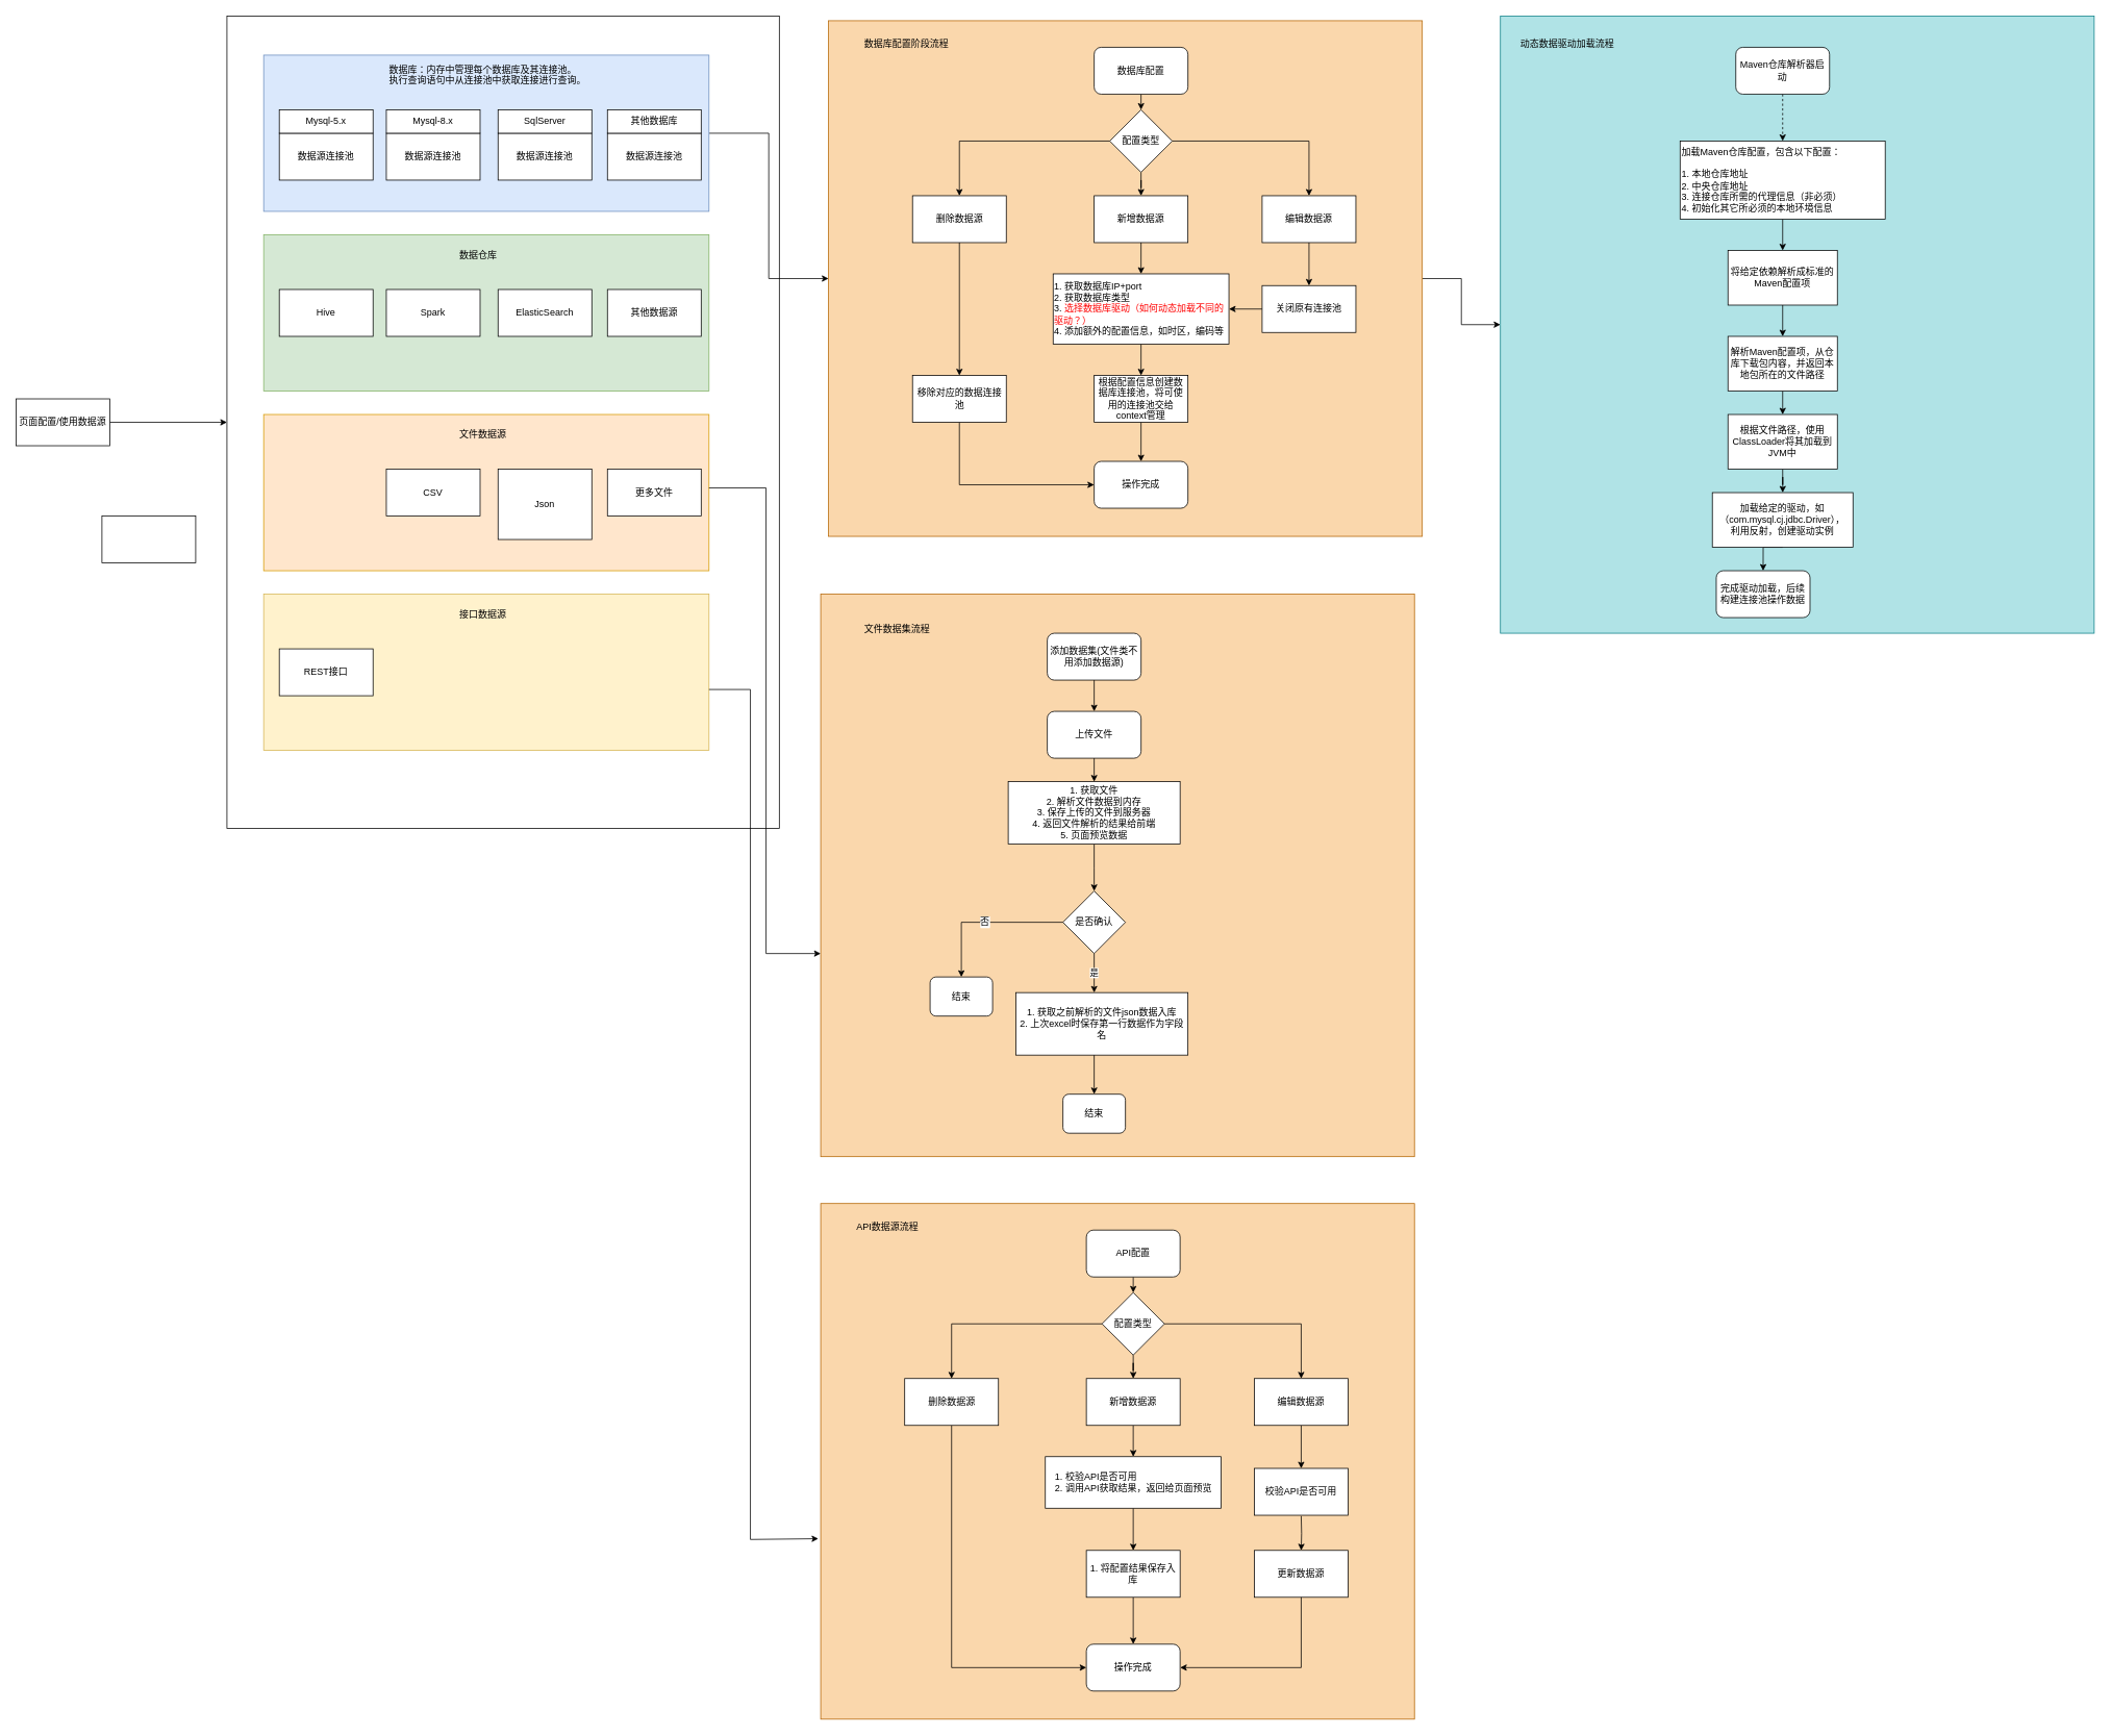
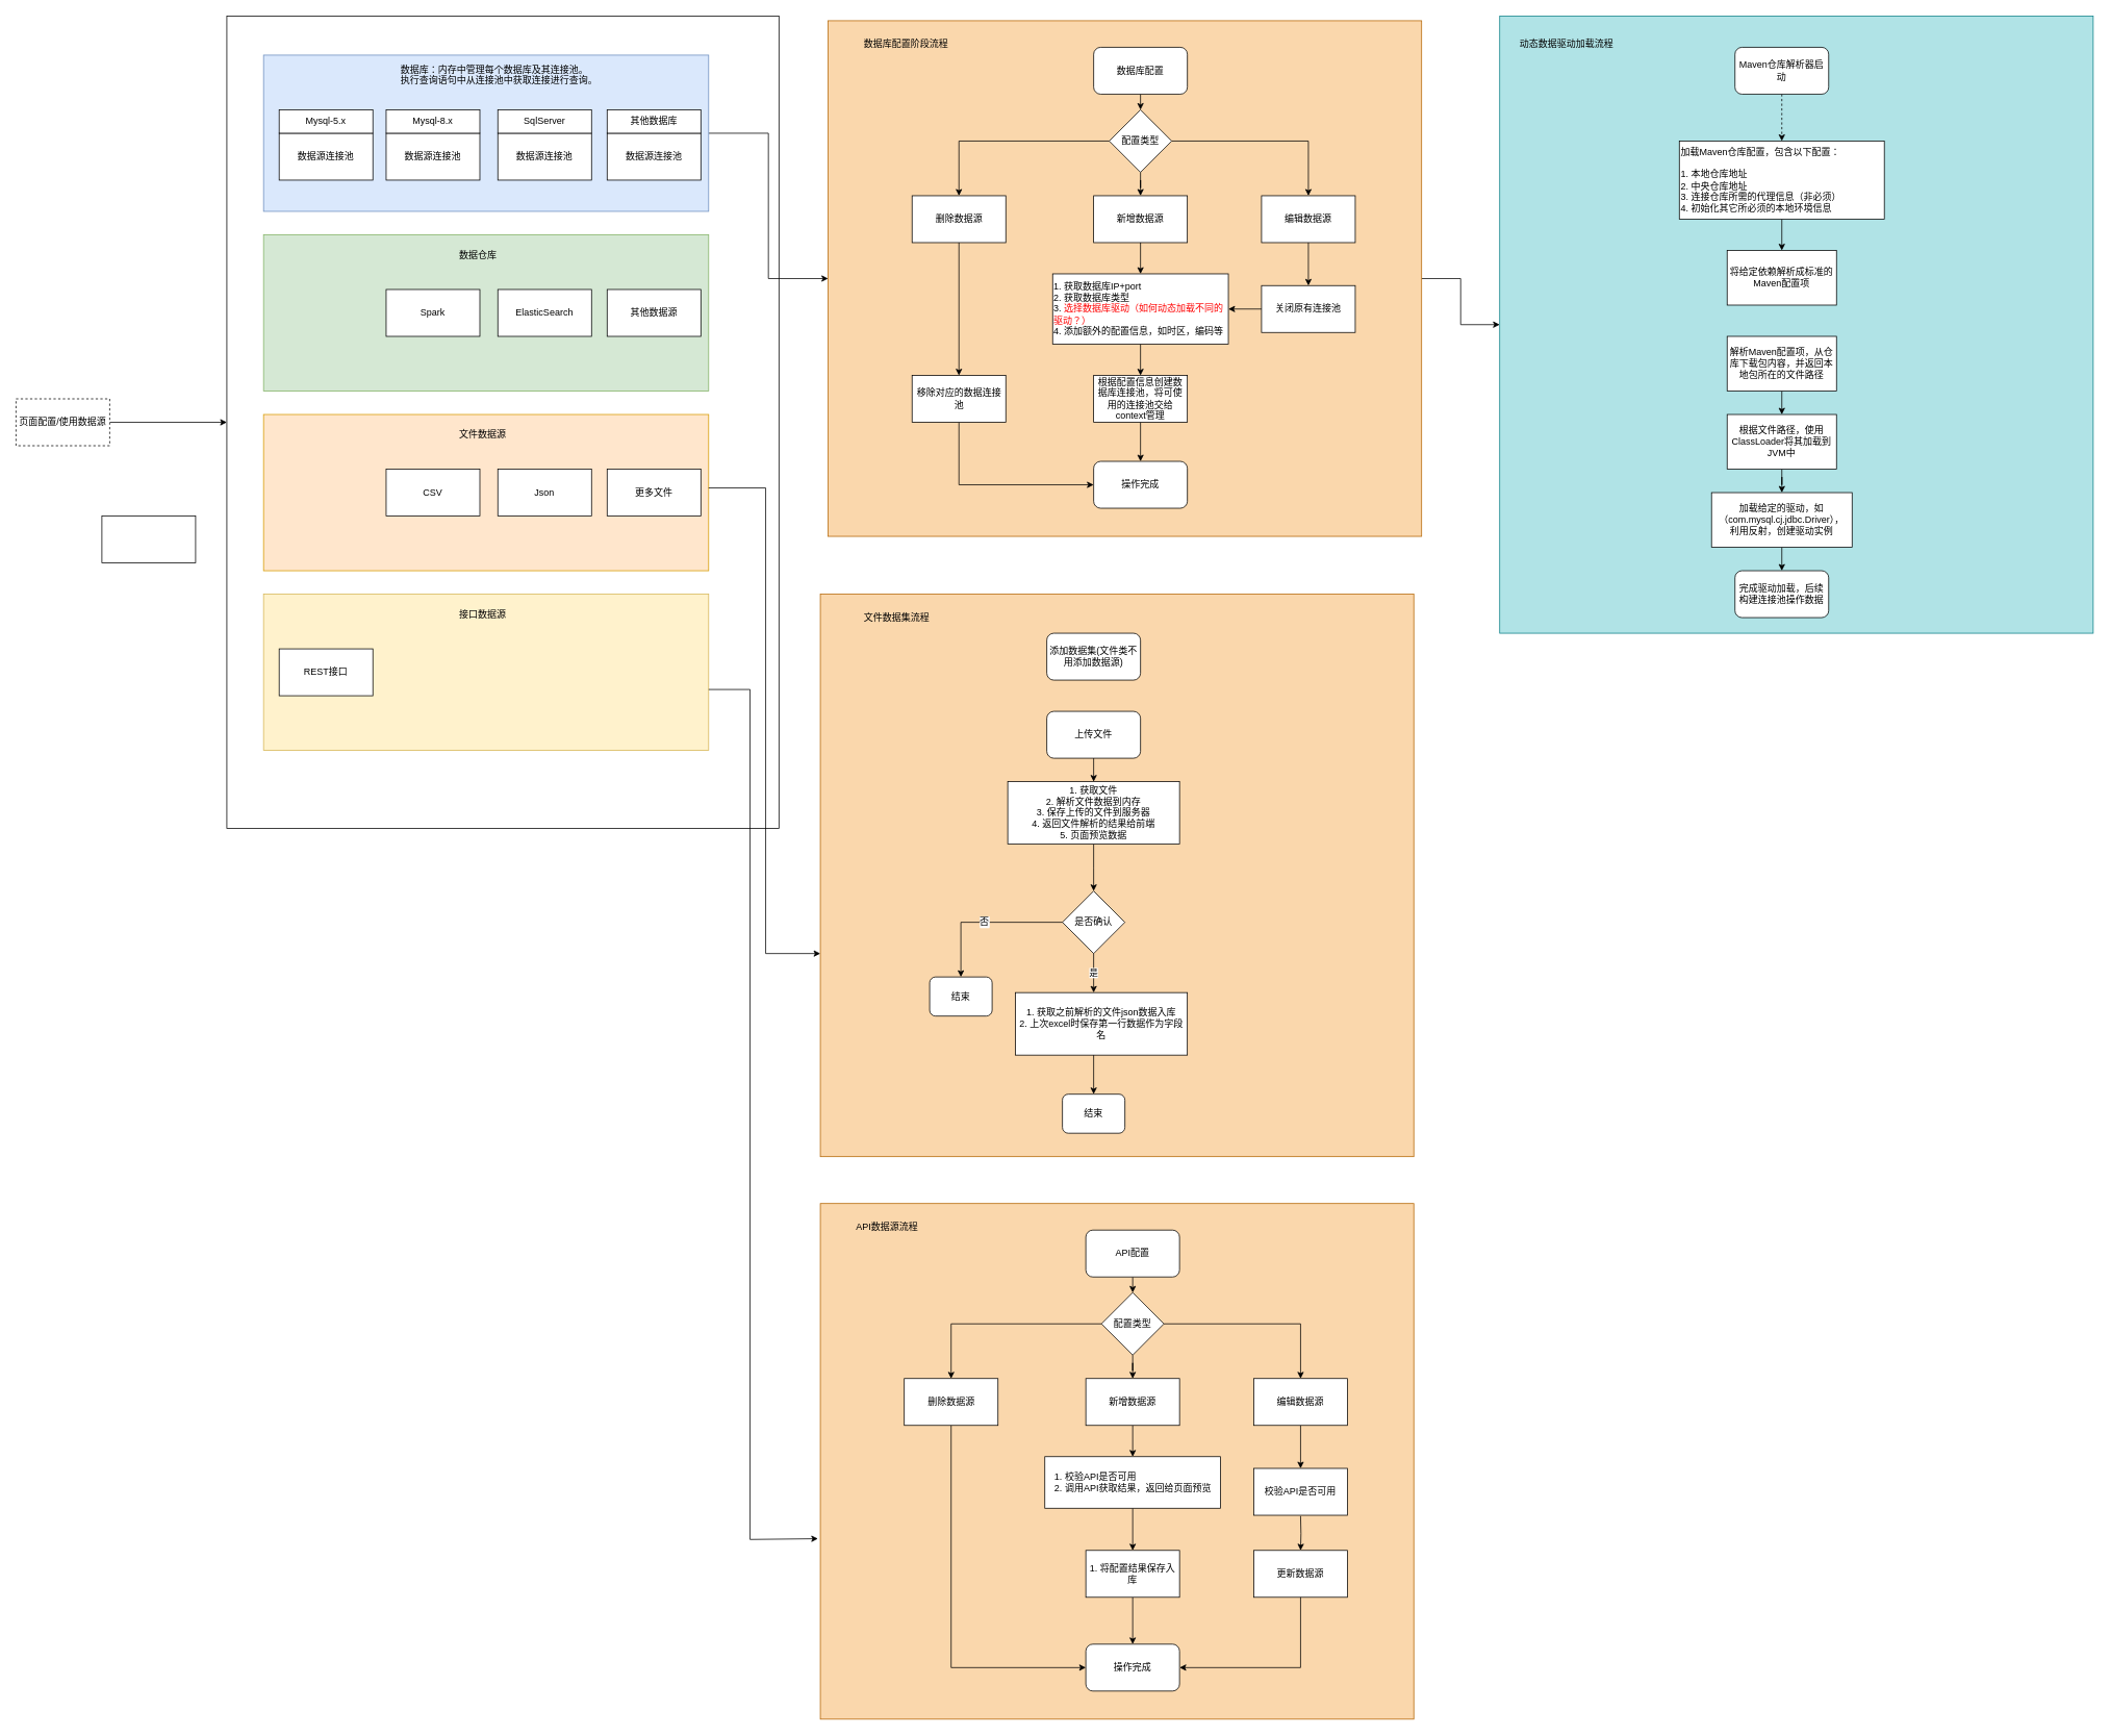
- <mxCell id="20" value="数据库：内存中管理每个数据库及其连接池。&#10;执行查询语句中从连接池中获取连接进行查询。" style="text;strokeColor=none;fillColor=none;align=left;verticalAlign=middle;spacingLeft=4;spacingRight=4;overflow=hidden;points=[[0,0.5],[1,0.5]];portConstraint=eastwest;rotatable=0;" parent="1" vertex="1"><mxGeometry x="492" y="80" width="265" height="30" as="geometry" /></mxCell>
+ <mxCell id="20" value="数据库：内存中管理每个数据库及其连接池。&#10;执行查询语句中从连接池中获取连接进行查询。" style="text;strokeColor=none;fillColor=none;align=left;verticalAlign=middle;spacingLeft=4;spacingRight=4;overflow=hidden;points=[[0,0.5],[1,0.5]];portConstraint=eastwest;rotatable=0;" parent="1" vertex="1"><mxGeometry x="507" y="80" width="265" height="30" as="geometry" /></mxCell>
- <mxCell id="23" value="Hive" style="rounded=0;whiteSpace=wrap;html=1;" parent="1" vertex="1"><mxGeometry x="357" y="370" width="120" height="60" as="geometry" /></mxCell>
- <mxCell id="63" style="edgeStyle=orthogonalEdgeStyle;rounded=0;orthogonalLoop=1;jettySize=auto;html=1;exitX=0.5;exitY=1;exitDx=0;exitDy=0;entryX=0.5;entryY=0;entryDx=0;entryDy=0;fontColor=#000000;" parent="1" source="64" target="66" edge="1"><mxGeometry relative="1" as="geometry" /></mxCell>
- <mxCell id="5" value="页面配置/使用数据源" style="rounded=0;whiteSpace=wrap;html=1;" parent="1" vertex="1"><mxGeometry x="20" y="510" width="120" height="60" as="geometry" /></mxCell>
+ <mxCell id="5" value="页面配置/使用数据源" style="rounded=0;whiteSpace=wrap;html=1;dashed=1;" parent="1" vertex="1"><mxGeometry x="20" y="510" width="120" height="60" as="geometry" /></mxCell>
- <mxCell id="30" value="Json" style="rounded=0;whiteSpace=wrap;html=1;" parent="1" vertex="1"><mxGeometry x="637" y="600" width="120" height="90" as="geometry" /></mxCell>
+ <mxCell id="30" value="Json" style="rounded=0;whiteSpace=wrap;html=1;" parent="1" vertex="1"><mxGeometry x="637" y="600" width="120" height="60" as="geometry" /></mxCell>
- <mxCell id="71" value="完成驱动加载，后续构建连接池操作数据" style="rounded=1;whiteSpace=wrap;html=1;" parent="1" vertex="1"><mxGeometry x="2196.25" y="730" width="120" height="60" as="geometry" /></mxCell>
+ <mxCell id="71" value="完成驱动加载，后续构建连接池操作数据" style="rounded=1;whiteSpace=wrap;html=1;" parent="1" vertex="1"><mxGeometry x="2221.25" y="730" width="120" height="60" as="geometry" /></mxCell>
- <mxCell id="75" value="文件数据集流程" style="text;strokeColor=none;fillColor=none;align=left;verticalAlign=middle;spacingLeft=4;spacingRight=4;overflow=hidden;points=[[0,0.5],[1,0.5]];portConstraint=eastwest;rotatable=0;fontColor=#000000;" parent="1" vertex="1"><mxGeometry x="1100" y="789" width="140" height="30" as="geometry" /></mxCell>
+ <mxCell id="75" value="文件数据集流程" style="text;strokeColor=none;fillColor=none;align=left;verticalAlign=middle;spacingLeft=4;spacingRight=4;overflow=hidden;points=[[0,0.5],[1,0.5]];portConstraint=eastwest;rotatable=0;fontColor=#000000;" parent="1" vertex="1"><mxGeometry x="1100" y="774" width="140" height="30" as="geometry" /></mxCell>
- <mxCell id="78" value="" style="edgeStyle=orthogonalEdgeStyle;rounded=0;orthogonalLoop=1;jettySize=auto;html=1;exitX=0.5;exitY=1;exitDx=0;exitDy=0;entryX=0.5;entryY=0;entryDx=0;entryDy=0;" parent="1" source="77" target="79" edge="1"><mxGeometry relative="1" as="geometry"><mxPoint x="1410" y="920" as="targetPoint" /></mxGeometry></mxCell>
